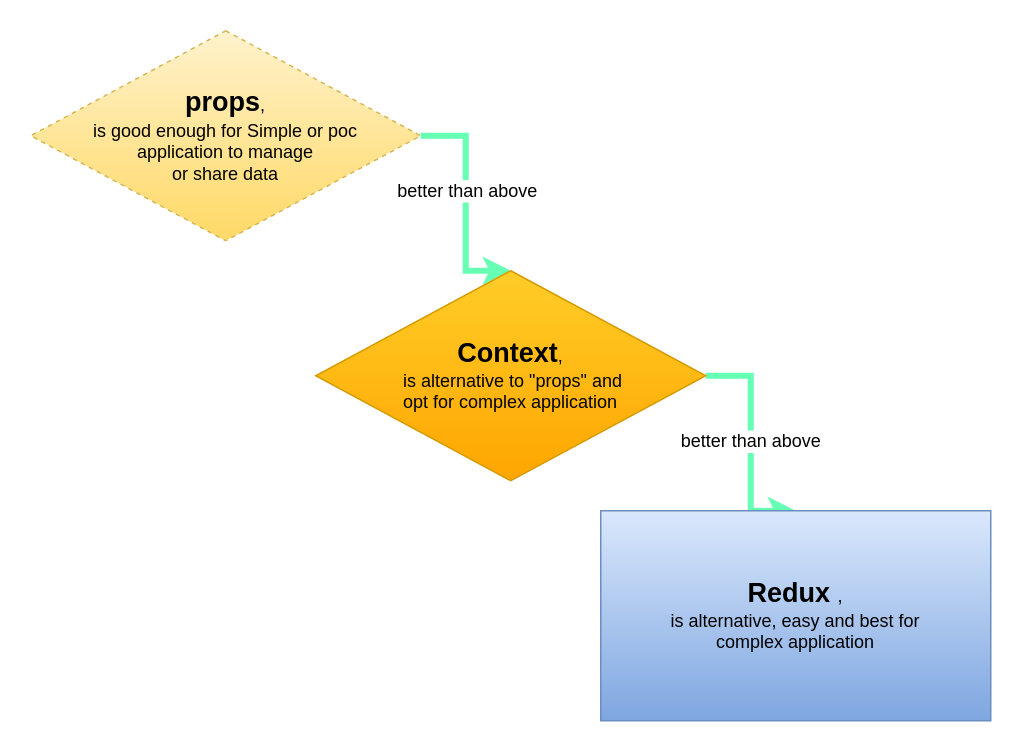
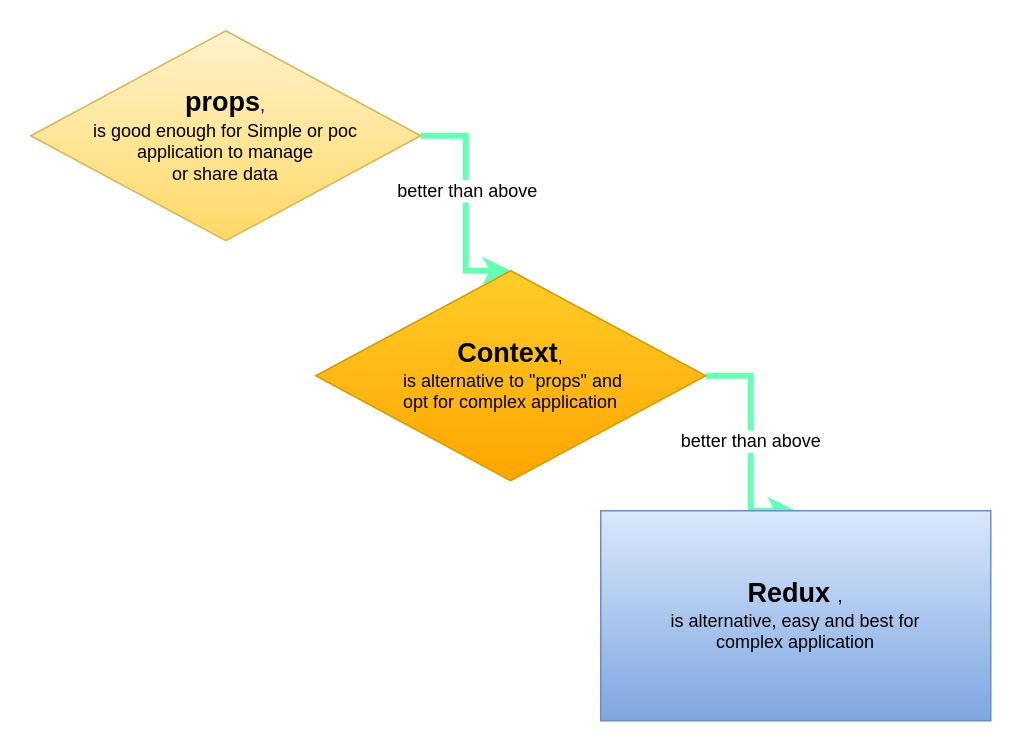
- <mxCell id="4" value="&lt;b&gt;&lt;font style=&quot;font-size: 18px&quot;&gt;props&lt;/font&gt;&lt;/b&gt;, &lt;br&gt;is good enough for Simple or poc &lt;br&gt;application to manage &lt;br&gt;or share data" style="rhombus;whiteSpace=wrap;html=1;gradientColor=#ffd966;fillColor=#fff2cc;strokeColor=#d6b656;dashed=1;" parent="1" vertex="1"><mxGeometry x="20" y="20" width="260" height="140" as="geometry" /></mxCell>
+ <mxCell id="4" value="&lt;b&gt;&lt;font style=&quot;font-size: 18px&quot;&gt;props&lt;/font&gt;&lt;/b&gt;, &lt;br&gt;is good enough for Simple or poc &lt;br&gt;application to manage &lt;br&gt;or share data" style="rhombus;whiteSpace=wrap;html=1;gradientColor=#ffd966;fillColor=#fff2cc;strokeColor=#d6b656;" parent="1" vertex="1"><mxGeometry x="20" y="20" width="260" height="140" as="geometry" /></mxCell>
